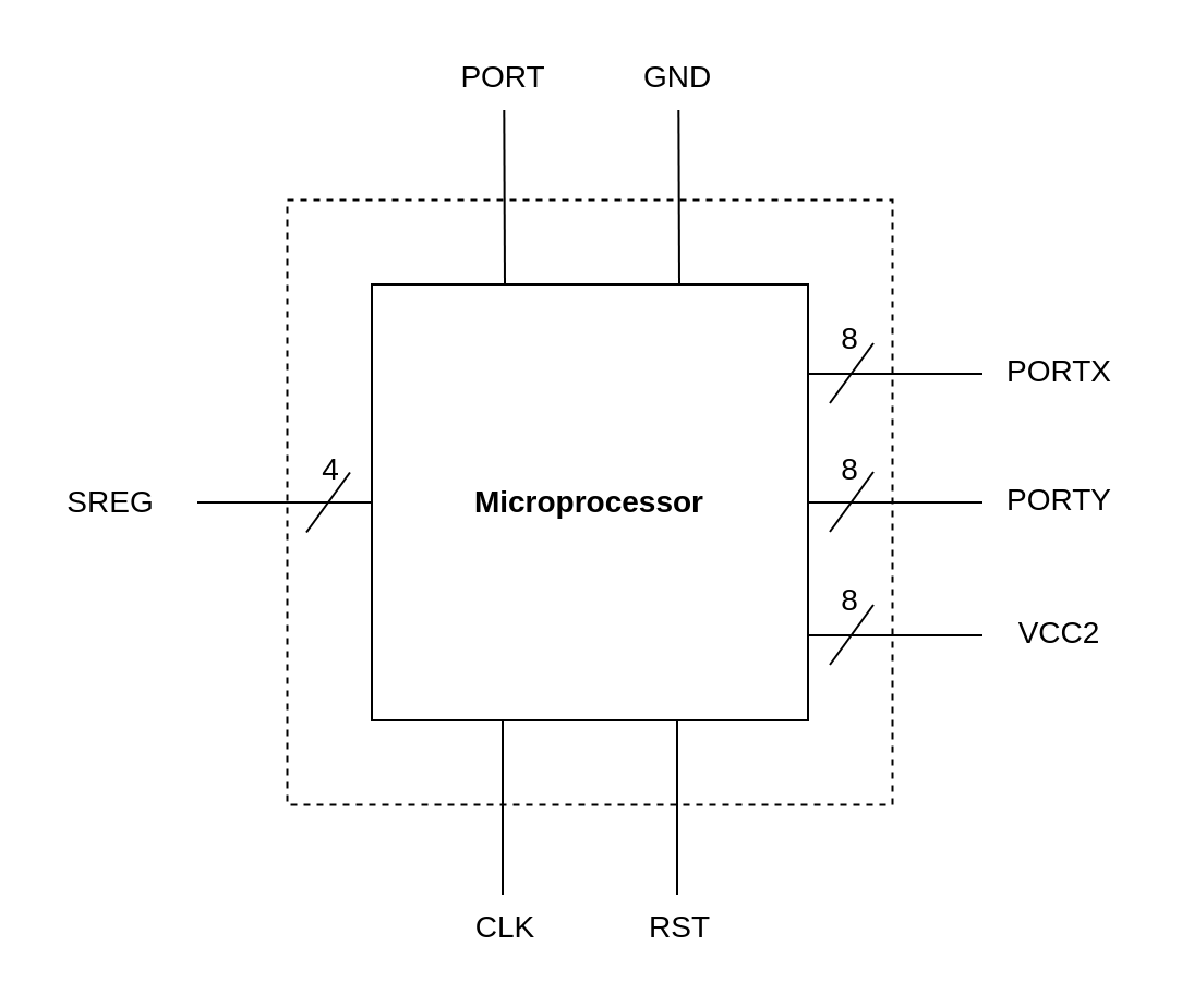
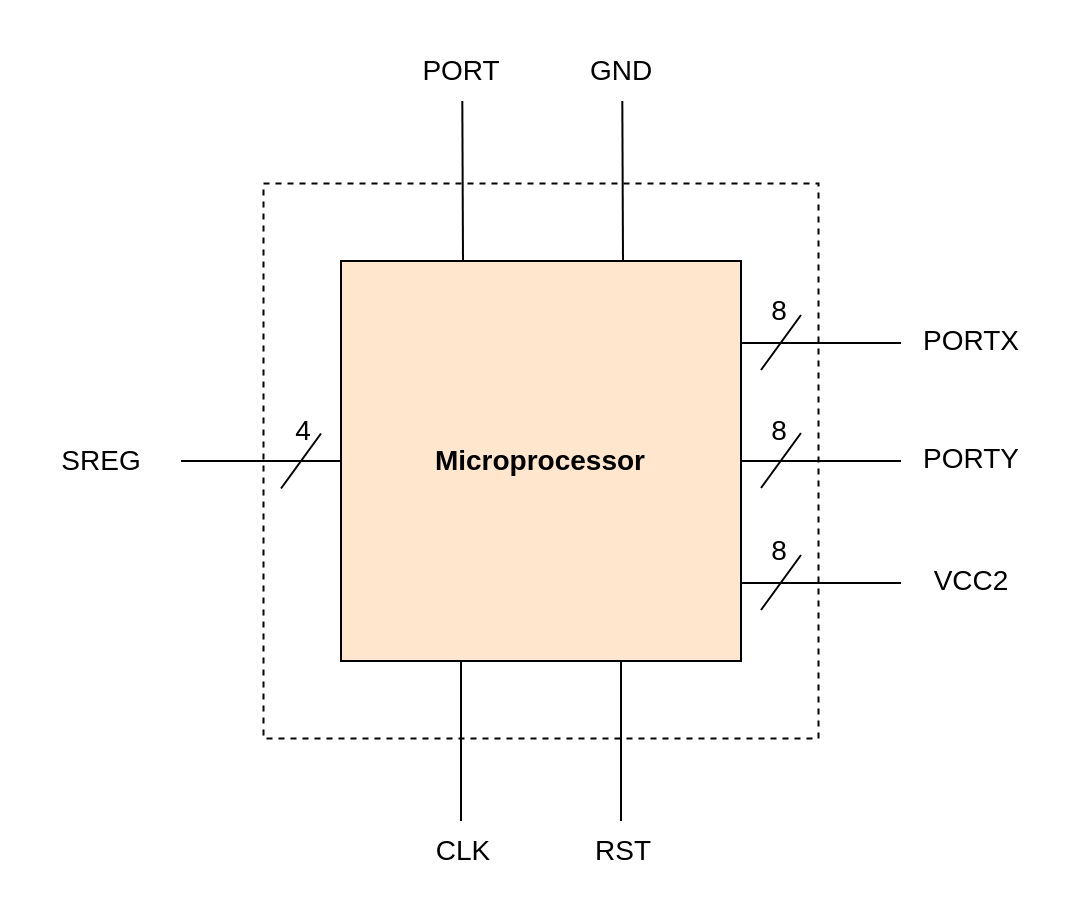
- <mxCell id="6" value="&lt;b&gt;&lt;font style=&quot;font-size: 14px;&quot;&gt;Microprocessor&lt;/font&gt;&lt;/b&gt;" style="whiteSpace=wrap;html=1;aspect=fixed;" parent="1" vertex="1"><mxGeometry x="170" y="130" width="200" height="200" as="geometry" /></mxCell>
+ <mxCell id="6" value="&lt;b&gt;&lt;font style=&quot;font-size: 14px;&quot;&gt;Microprocessor&lt;/font&gt;&lt;/b&gt;" style="whiteSpace=wrap;html=1;aspect=fixed;fillColor=#ffe6cc;" parent="1" vertex="1"><mxGeometry x="170" y="130" width="200" height="200" as="geometry" /></mxCell>
